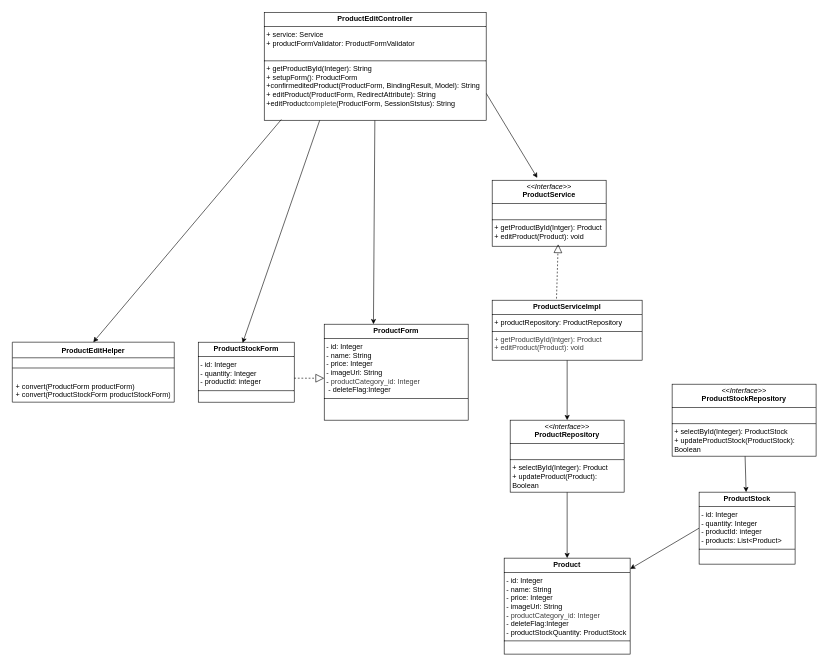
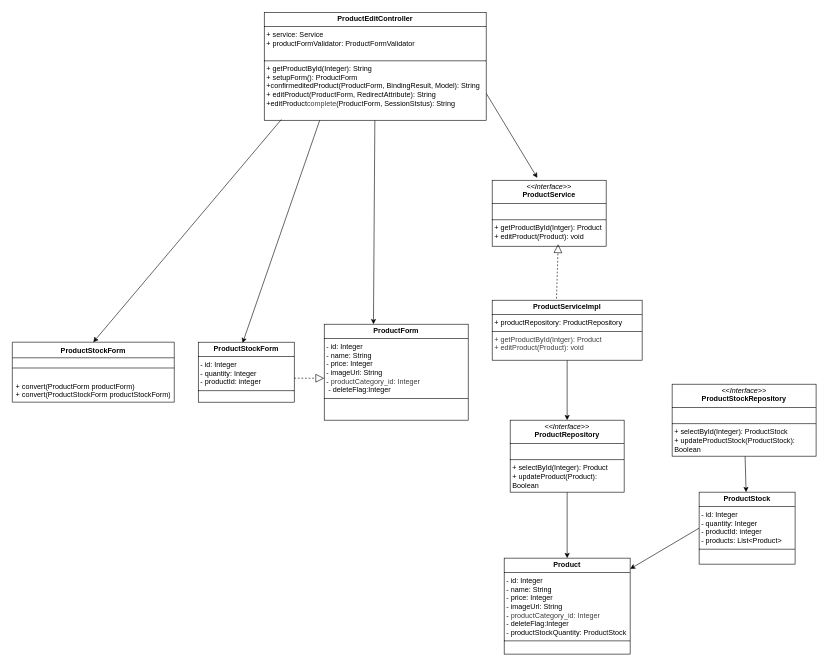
- <mxCell id="19" value="ProductEditHelper" style="swimlane;fontStyle=1;align=center;verticalAlign=top;childLayout=stackLayout;horizontal=1;startSize=26;horizontalStack=0;resizeParent=1;resizeParentMax=0;resizeLast=0;collapsible=1;marginBottom=0;whiteSpace=wrap;html=1;" vertex="1" parent="1"><mxGeometry x="20" y="570" width="270" height="100" as="geometry" /></mxCell>
+ <mxCell id="19" value="ProductStockForm" style="swimlane;fontStyle=1;align=center;verticalAlign=top;childLayout=stackLayout;horizontal=1;startSize=26;horizontalStack=0;resizeParent=1;resizeParentMax=0;resizeLast=0;collapsible=1;marginBottom=0;whiteSpace=wrap;html=1;" vertex="1" parent="1"><mxGeometry x="20" y="570" width="270" height="100" as="geometry" /></mxCell>
